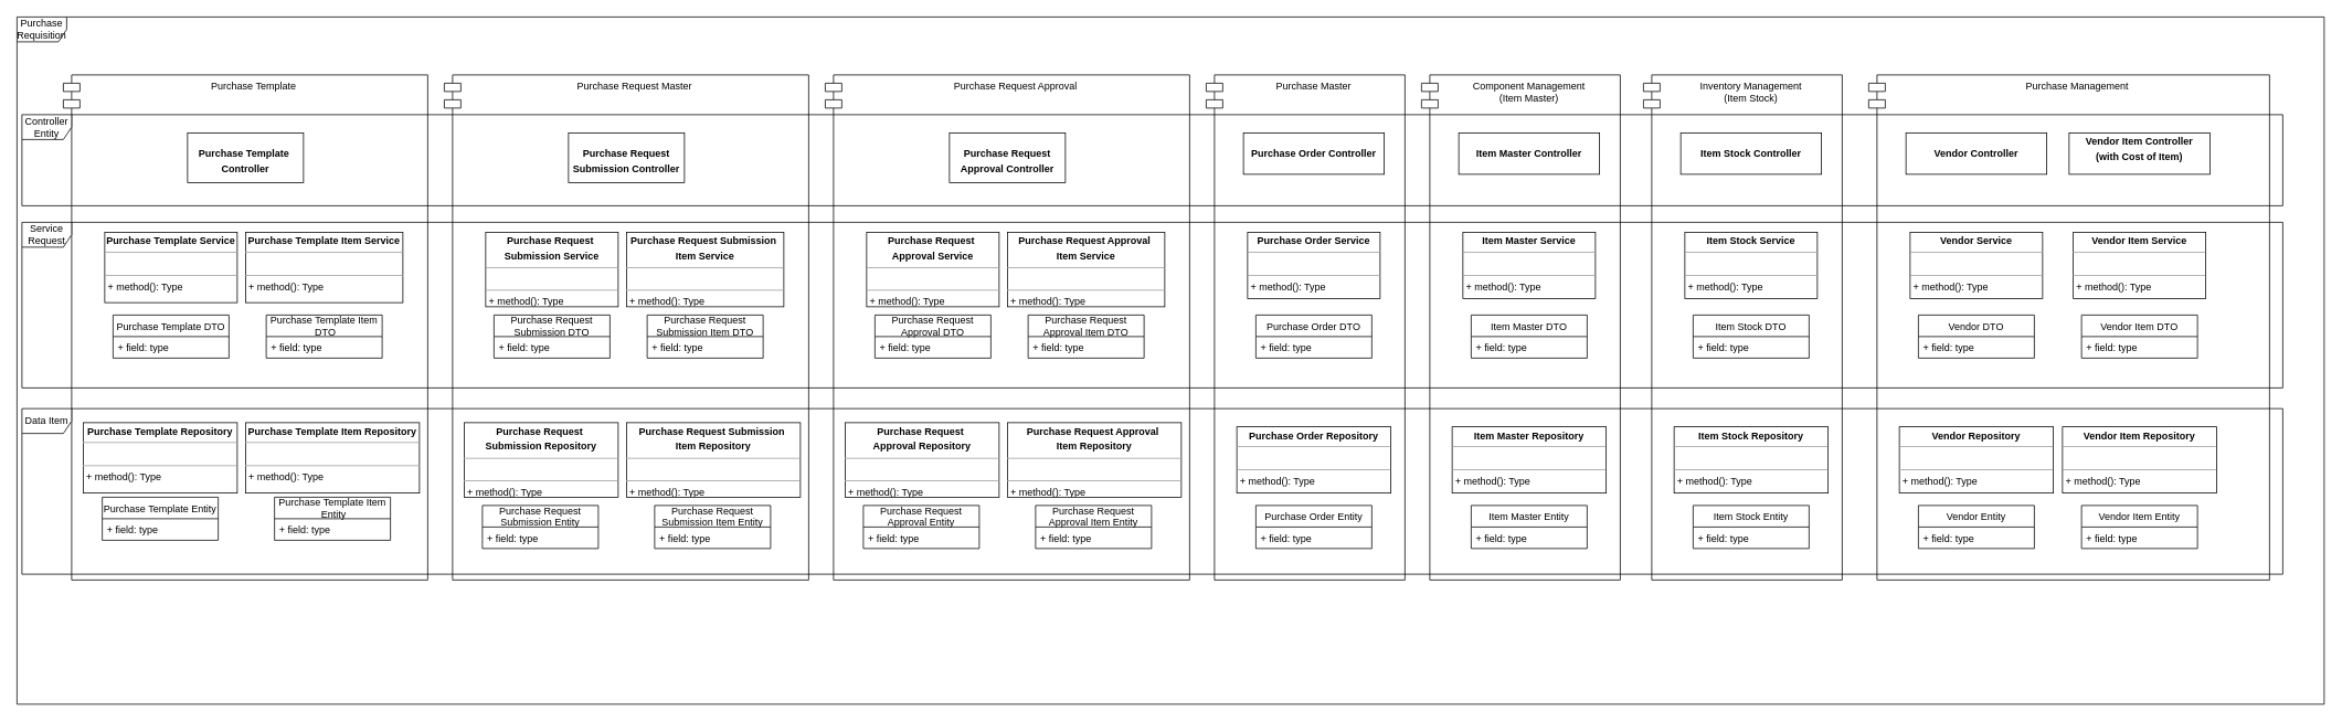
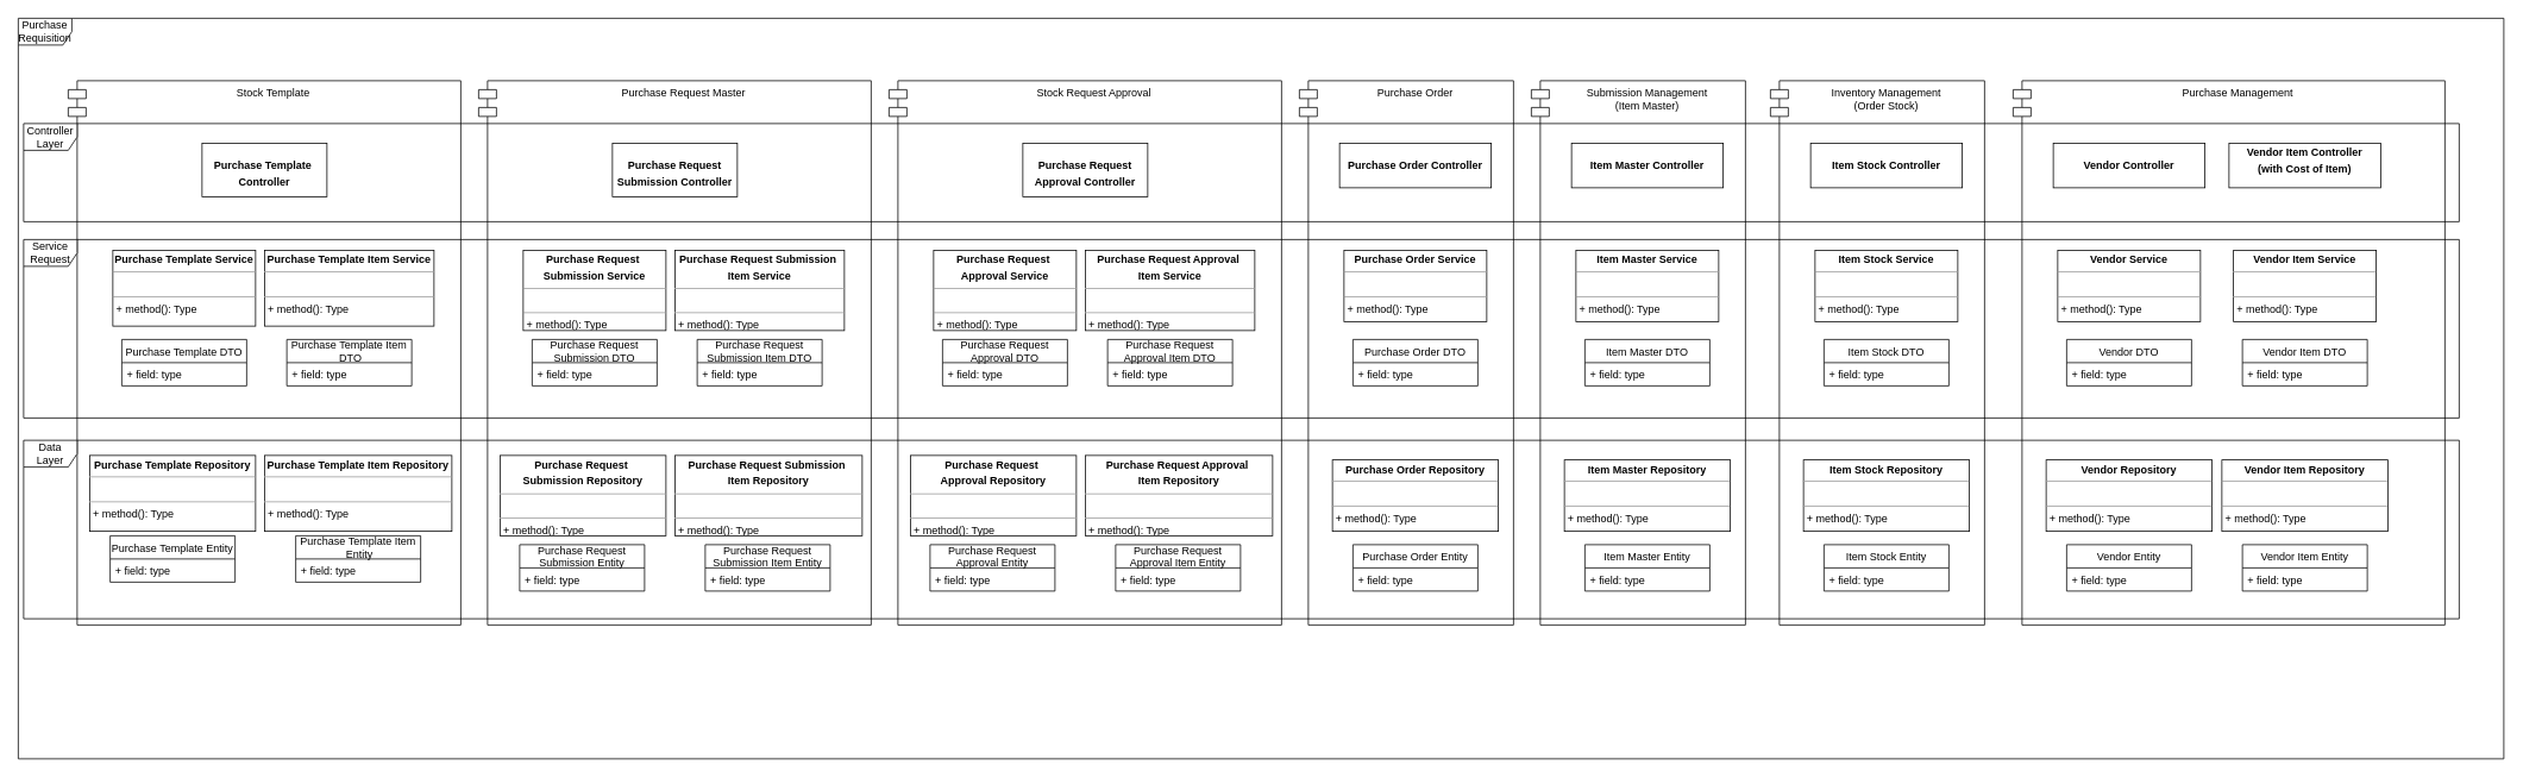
- <mxCell id="5" value="Purchase Template" style="shape=module;align=left;spacingLeft=20;align=center;verticalAlign=top;" vertex="1" parent="4"><mxGeometry width="440" height="610" as="geometry" /></mxCell>
+ <mxCell id="5" value="Stock Template" style="shape=module;align=left;spacingLeft=20;align=center;verticalAlign=top;" vertex="1" parent="4"><mxGeometry width="440" height="610" as="geometry" /></mxCell>
- <mxCell id="35" value="Purchase Request Approval" style="shape=module;align=left;spacingLeft=20;align=center;verticalAlign=top;" vertex="1" parent="34"><mxGeometry width="440" height="610" as="geometry" /></mxCell>
+ <mxCell id="35" value="Stock Request Approval" style="shape=module;align=left;spacingLeft=20;align=center;verticalAlign=top;" vertex="1" parent="34"><mxGeometry width="440" height="610" as="geometry" /></mxCell>
- <mxCell id="50" value="Purchase Master" style="shape=module;align=left;spacingLeft=20;align=center;verticalAlign=top;" vertex="1" parent="49"><mxGeometry width="240" height="610" as="geometry" /></mxCell>
+ <mxCell id="50" value="Purchase Order" style="shape=module;align=left;spacingLeft=20;align=center;verticalAlign=top;" vertex="1" parent="49"><mxGeometry width="240" height="610" as="geometry" /></mxCell>
- <mxCell id="59" value="Component Management&#10;(Item Master)" style="shape=module;align=left;spacingLeft=20;align=center;verticalAlign=top;" vertex="1" parent="58"><mxGeometry width="240" height="610" as="geometry" /></mxCell>
+ <mxCell id="59" value="Submission Management&#10;(Item Master)" style="shape=module;align=left;spacingLeft=20;align=center;verticalAlign=top;" vertex="1" parent="58"><mxGeometry width="240" height="610" as="geometry" /></mxCell>
- <mxCell id="68" value="Inventory Management&#10;(Item Stock)" style="shape=module;align=left;spacingLeft=20;align=center;verticalAlign=top;" vertex="1" parent="67"><mxGeometry width="240" height="610" as="geometry" /></mxCell>
+ <mxCell id="68" value="Inventory Management&#10;(Order Stock)" style="shape=module;align=left;spacingLeft=20;align=center;verticalAlign=top;" vertex="1" parent="67"><mxGeometry width="240" height="610" as="geometry" /></mxCell>
- <mxCell id="92" value="Controller Entity" style="shape=umlFrame;whiteSpace=wrap;html=1;" vertex="1" parent="2"><mxGeometry x="6" y="118" width="2730" height="110" as="geometry" /></mxCell>
+ <mxCell id="92" value="Controller Layer" style="shape=umlFrame;whiteSpace=wrap;html=1;" vertex="1" parent="2"><mxGeometry x="6" y="118" width="2730" height="110" as="geometry" /></mxCell>
- <mxCell id="94" value="Data Item" style="shape=umlFrame;whiteSpace=wrap;html=1;" vertex="1" parent="2"><mxGeometry x="6" y="473" width="2730" height="200" as="geometry" /></mxCell>
+ <mxCell id="94" value="Data Layer" style="shape=umlFrame;whiteSpace=wrap;html=1;" vertex="1" parent="2"><mxGeometry x="6" y="473" width="2730" height="200" as="geometry" /></mxCell>
